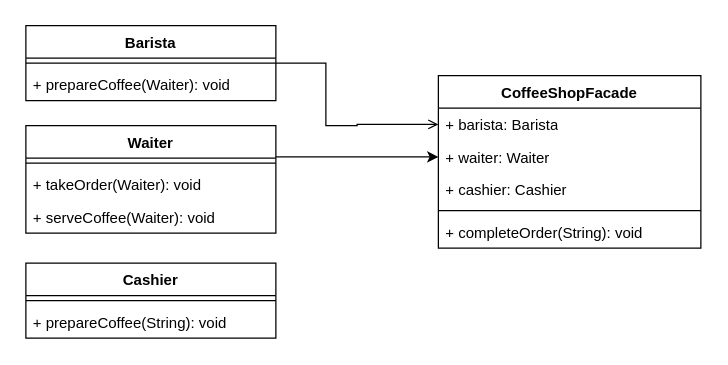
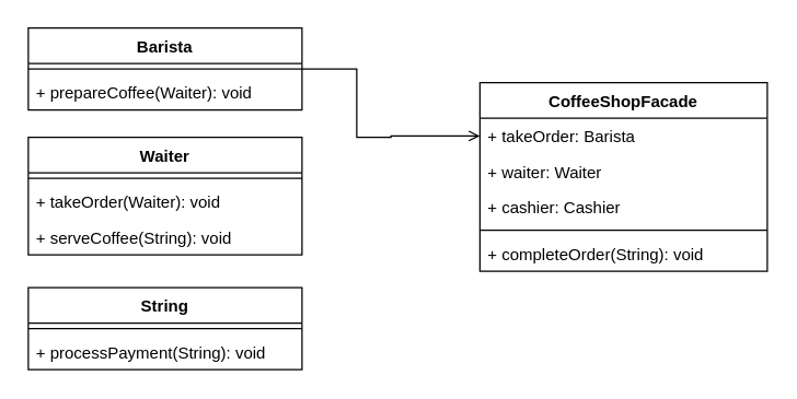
- <mxCell id="15" value="+ barista: Barista" style="text;strokeColor=none;fillColor=none;align=left;verticalAlign=top;spacingLeft=4;spacingRight=4;overflow=hidden;rotatable=0;points=[[0,0.5],[1,0.5]];portConstraint=eastwest;whiteSpace=wrap;html=1;" vertex="1" parent="14"><mxGeometry y="26" width="210" height="26" as="geometry" /></mxCell>
+ <mxCell id="15" value="+ takeOrder: Barista" style="text;strokeColor=none;fillColor=none;align=left;verticalAlign=top;spacingLeft=4;spacingRight=4;overflow=hidden;rotatable=0;points=[[0,0.5],[1,0.5]];portConstraint=eastwest;whiteSpace=wrap;html=1;" vertex="1" parent="14"><mxGeometry y="26" width="210" height="26" as="geometry" /></mxCell>
- <mxCell id="6" style="edgeStyle=orthogonalEdgeStyle;rounded=0;orthogonalLoop=1;jettySize=auto;html=1;entryX=0;entryY=0.5;entryDx=0;entryDy=0;" edge="1" parent="1" source="7" target="16"><mxGeometry relative="1" as="geometry"><Array as="points"><mxPoint x="250" y="125" /><mxPoint x="250" y="125" /></Array></mxGeometry></mxCell>
- <mxCell id="10" value="+ serveCoffee(Waiter): void" style="text;strokeColor=none;fillColor=none;align=left;verticalAlign=top;spacingLeft=4;spacingRight=4;overflow=hidden;rotatable=0;points=[[0,0.5],[1,0.5]];portConstraint=eastwest;whiteSpace=wrap;html=1;" vertex="1" parent="7"><mxGeometry y="60" width="200" height="26" as="geometry" /></mxCell>
+ <mxCell id="10" value="+ serveCoffee(String): void" style="text;strokeColor=none;fillColor=none;align=left;verticalAlign=top;spacingLeft=4;spacingRight=4;overflow=hidden;rotatable=0;points=[[0,0.5],[1,0.5]];portConstraint=eastwest;whiteSpace=wrap;html=1;" vertex="1" parent="7"><mxGeometry y="60" width="200" height="26" as="geometry" /></mxCell>
- <mxCell id="11" value="Cashier" style="swimlane;fontStyle=1;align=center;verticalAlign=top;childLayout=stackLayout;horizontal=1;startSize=26;horizontalStack=0;resizeParent=1;resizeParentMax=0;resizeLast=0;collapsible=1;marginBottom=0;whiteSpace=wrap;html=1;" vertex="1" parent="1"><mxGeometry x="20" y="210" width="200" height="60" as="geometry" /></mxCell>
+ <mxCell id="11" value="String" style="swimlane;fontStyle=1;align=center;verticalAlign=top;childLayout=stackLayout;horizontal=1;startSize=26;horizontalStack=0;resizeParent=1;resizeParentMax=0;resizeLast=0;collapsible=1;marginBottom=0;whiteSpace=wrap;html=1;" vertex="1" parent="1"><mxGeometry x="20" y="210" width="200" height="60" as="geometry" /></mxCell>
- <mxCell id="13" value="+ prepareCoffee(String): void" style="text;strokeColor=none;fillColor=none;align=left;verticalAlign=top;spacingLeft=4;spacingRight=4;overflow=hidden;rotatable=0;points=[[0,0.5],[1,0.5]];portConstraint=eastwest;whiteSpace=wrap;html=1;" vertex="1" parent="11"><mxGeometry y="34" width="200" height="26" as="geometry" /></mxCell>
+ <mxCell id="13" value="+ processPayment(String): void" style="text;strokeColor=none;fillColor=none;align=left;verticalAlign=top;spacingLeft=4;spacingRight=4;overflow=hidden;rotatable=0;points=[[0,0.5],[1,0.5]];portConstraint=eastwest;whiteSpace=wrap;html=1;" vertex="1" parent="11"><mxGeometry y="34" width="200" height="26" as="geometry" /></mxCell>
